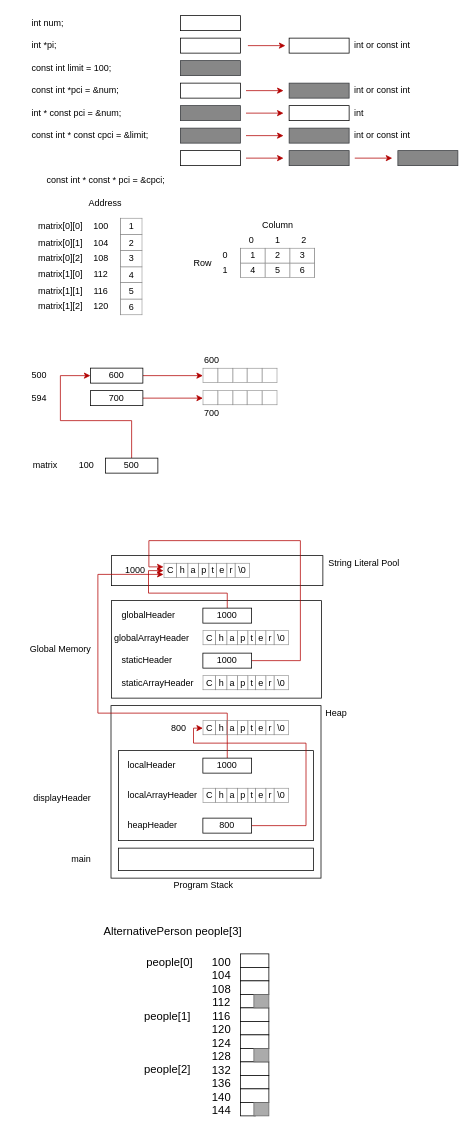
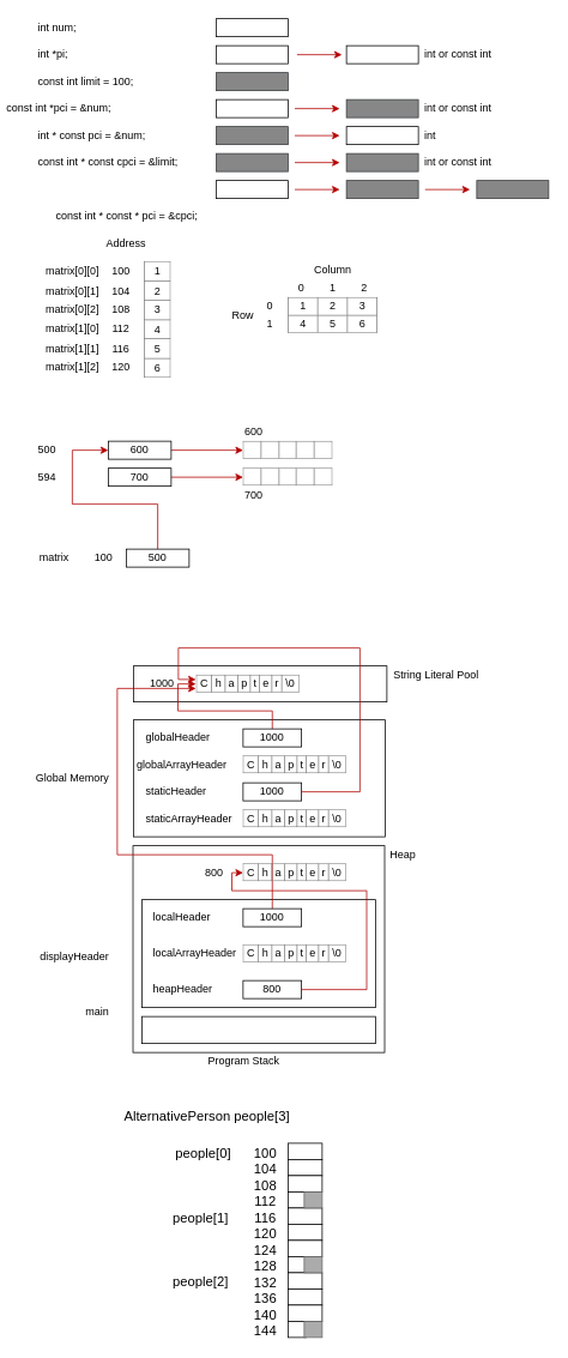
- <mxCell id="20" value="const int *pci = &amp;amp;num;" style="text;html=1;strokeColor=none;fillColor=none;align=left;verticalAlign=middle;whiteSpace=wrap;rounded=0;" parent="1" vertex="1"><mxGeometry x="40" y="110" width="120" height="20" as="geometry" /></mxCell>
+ <mxCell id="20" value="const int *pci = &amp;amp;num;" style="text;html=1;strokeColor=none;fillColor=none;align=left;verticalAlign=middle;whiteSpace=wrap;rounded=0;" parent="1" vertex="1"><mxGeometry x="5" y="110" width="120" height="20" as="geometry" /></mxCell>
- <mxCell id="69" value="main" style="text;html=1;strokeColor=none;fillColor=none;align=right;verticalAlign=middle;whiteSpace=wrap;rounded=0;" parent="1" vertex="1"><mxGeometry x="82.5" y="1135" width="40" height="20" as="geometry" /></mxCell>
+ <mxCell id="69" value="main" style="text;html=1;strokeColor=none;fillColor=none;align=right;verticalAlign=middle;whiteSpace=wrap;rounded=0;" parent="1" vertex="1"><mxGeometry x="82.5" y="1115" width="40" height="20" as="geometry" /></mxCell>
